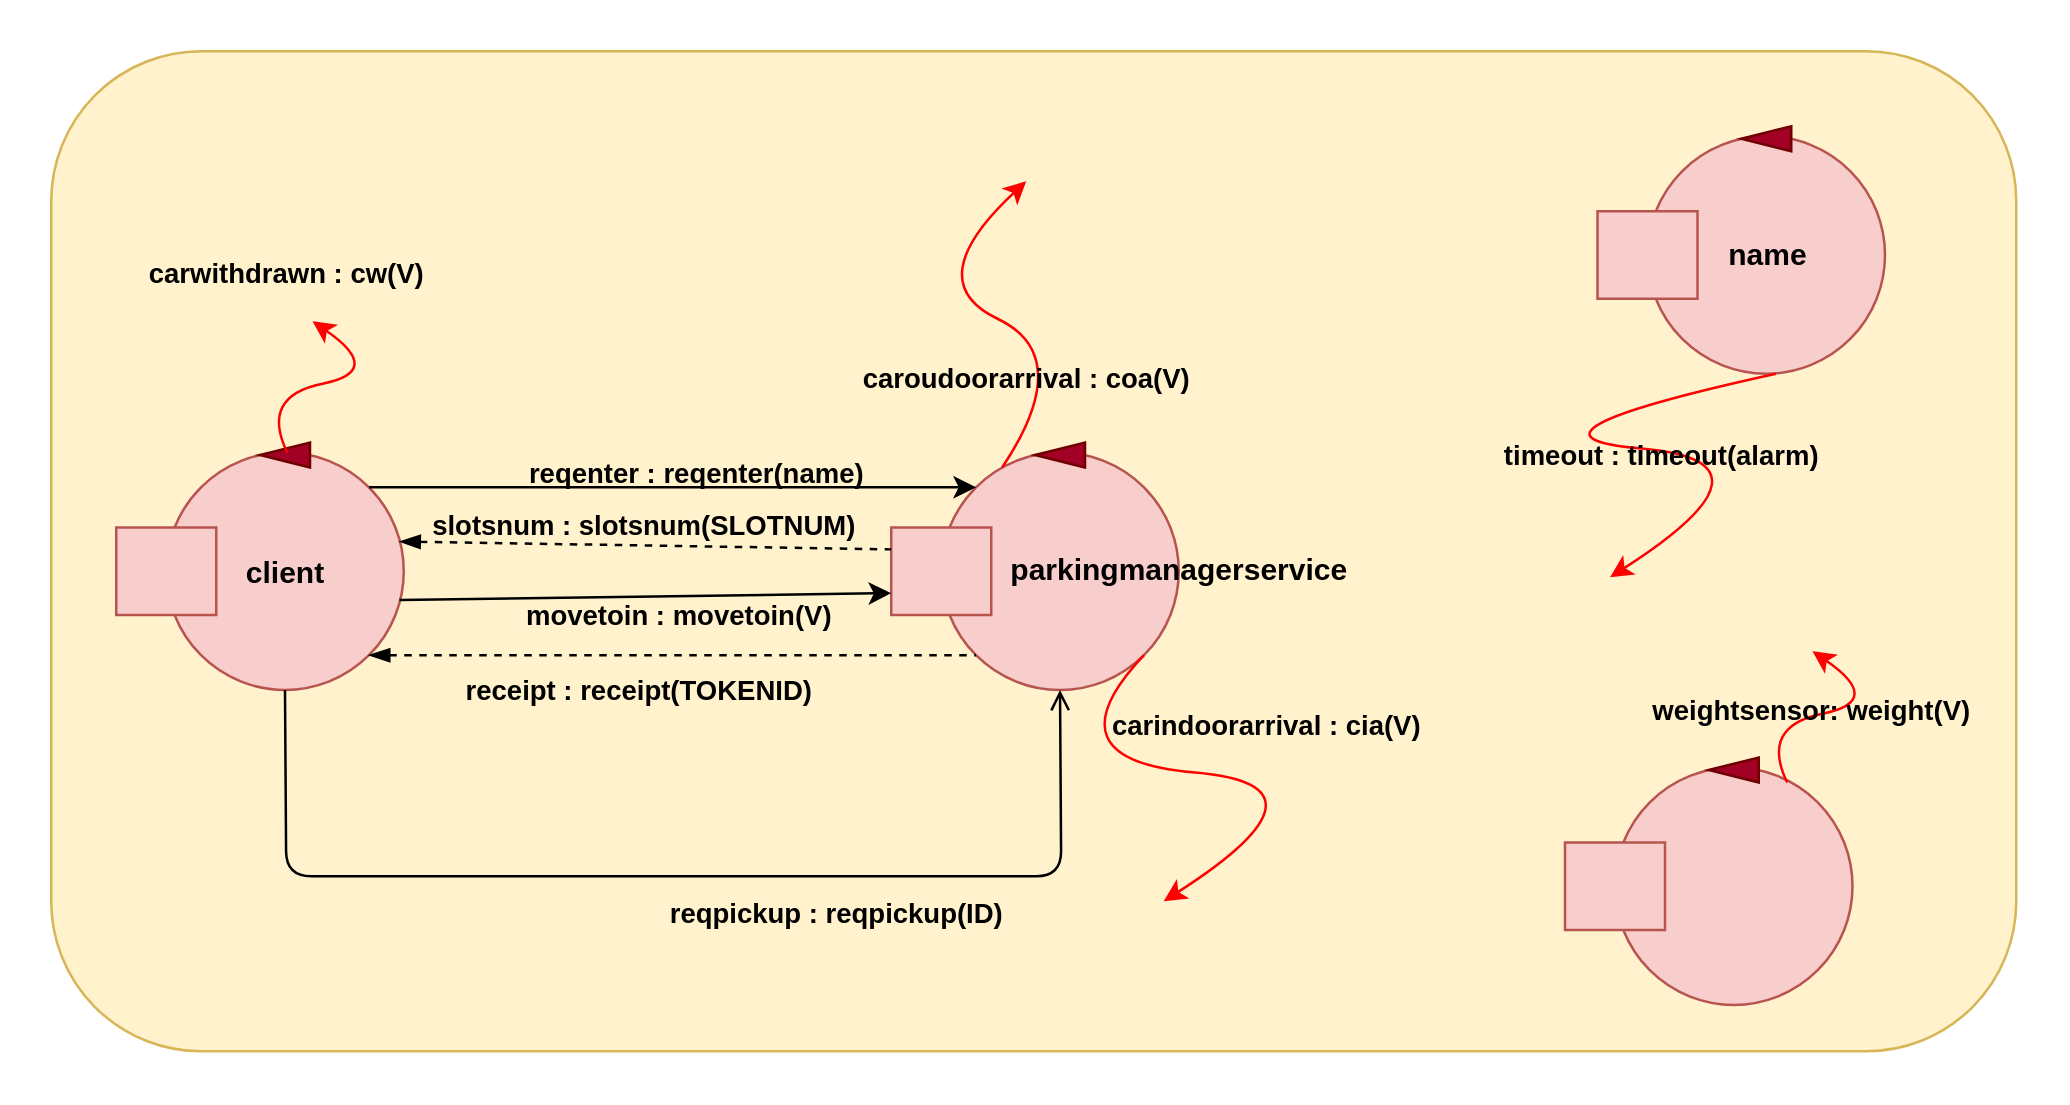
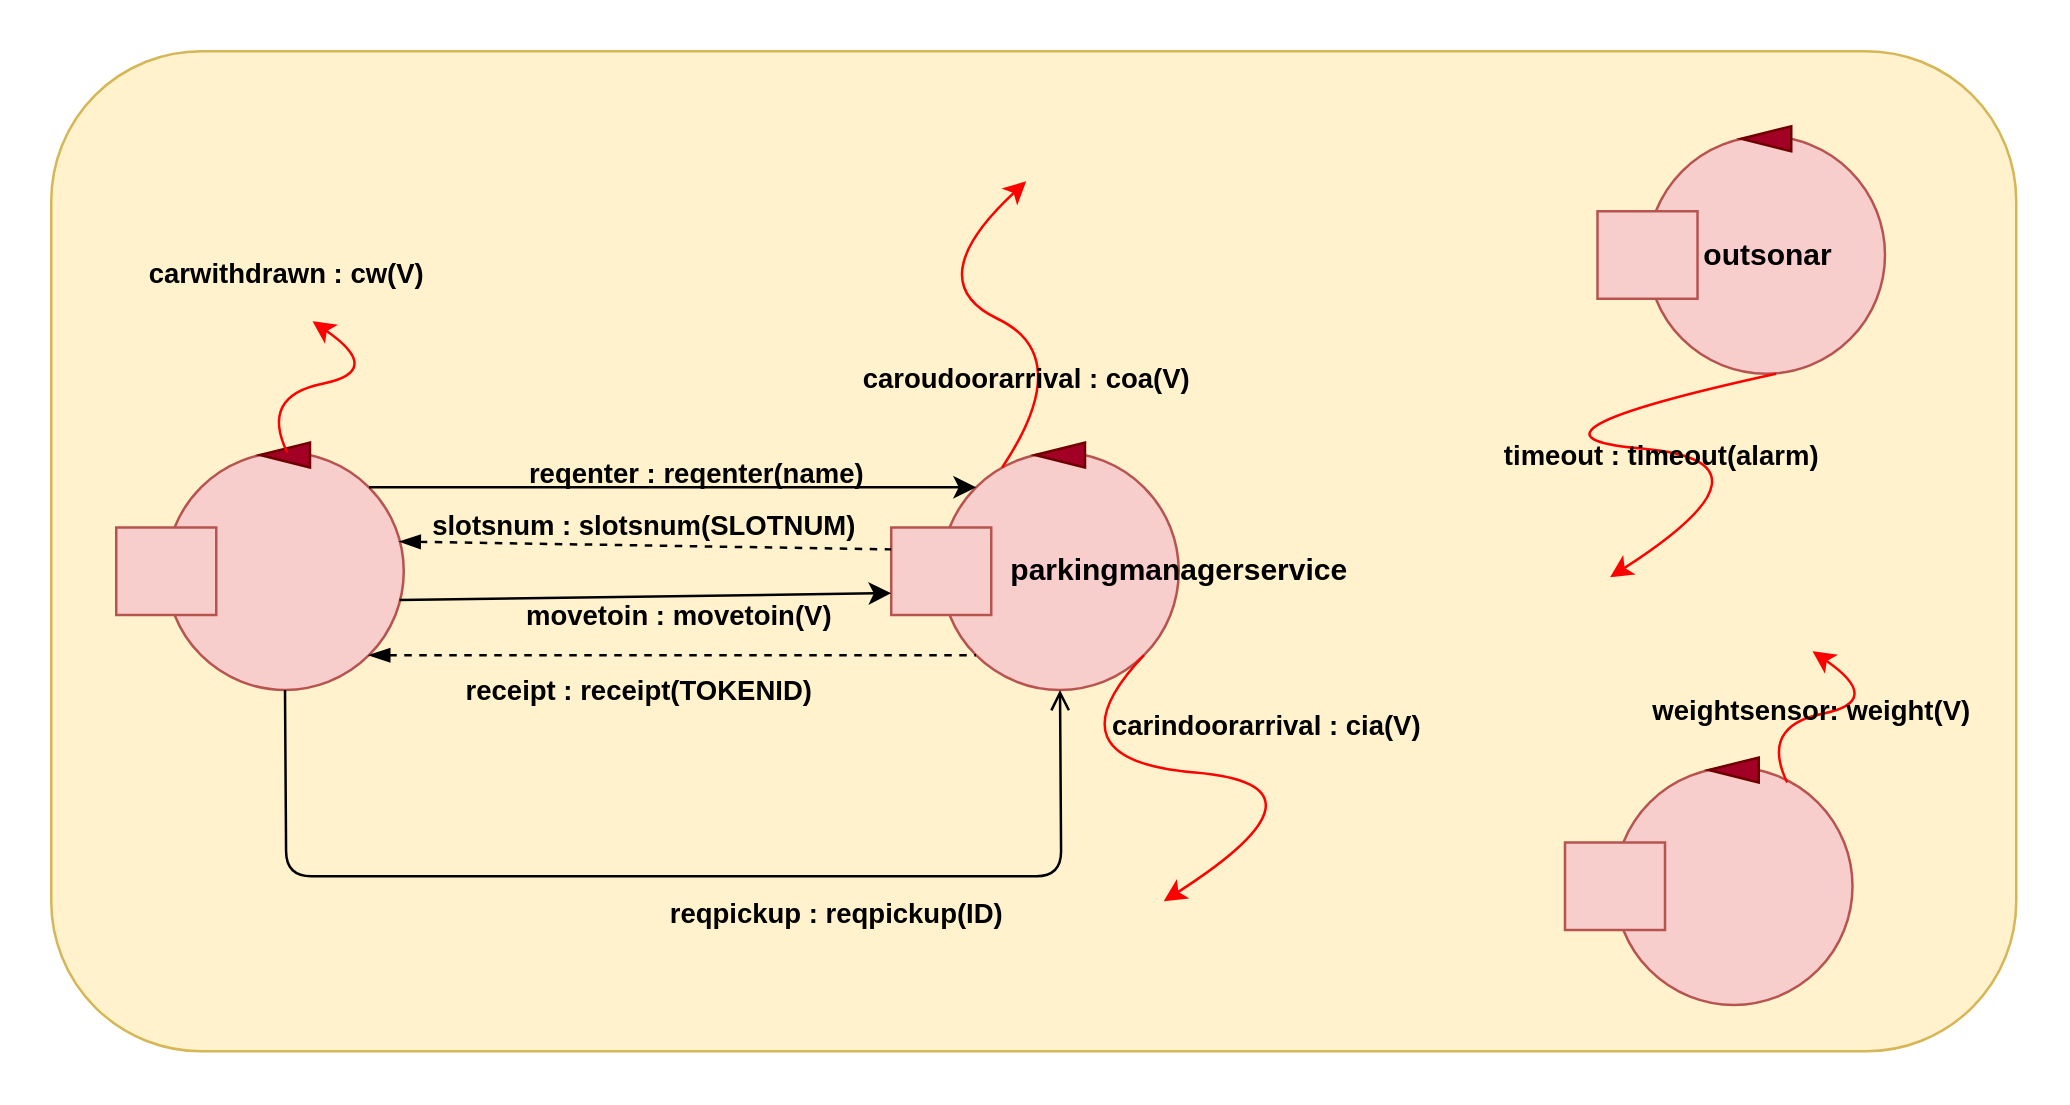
- <mxCell id="10" value="&lt;font color=&quot;#000000&quot;&gt;&lt;b&gt;name&lt;/b&gt;&lt;/font&gt;" style="text;html=1;strokeColor=none;fillColor=none;align=center;verticalAlign=middle;whiteSpace=wrap;rounded=0;" parent="1" vertex="1"><mxGeometry x="686.5" y="92" width="40" height="20" as="geometry" /></mxCell>
+ <mxCell id="10" value="&lt;font color=&quot;#000000&quot;&gt;&lt;b&gt;outsonar&lt;/b&gt;&lt;/font&gt;" style="text;html=1;strokeColor=none;fillColor=none;align=center;verticalAlign=middle;whiteSpace=wrap;rounded=0;" parent="1" vertex="1"><mxGeometry x="686.5" y="92" width="40" height="20" as="geometry" /></mxCell>
- <mxCell id="16" value="&lt;font color=&quot;#000000&quot;&gt;&lt;b&gt;client&lt;/b&gt;&lt;/font&gt;" style="text;html=1;strokeColor=none;fillColor=none;align=center;verticalAlign=middle;whiteSpace=wrap;rounded=0;" parent="1" vertex="1"><mxGeometry x="94" y="218.5" width="40" height="20" as="geometry" /></mxCell>
